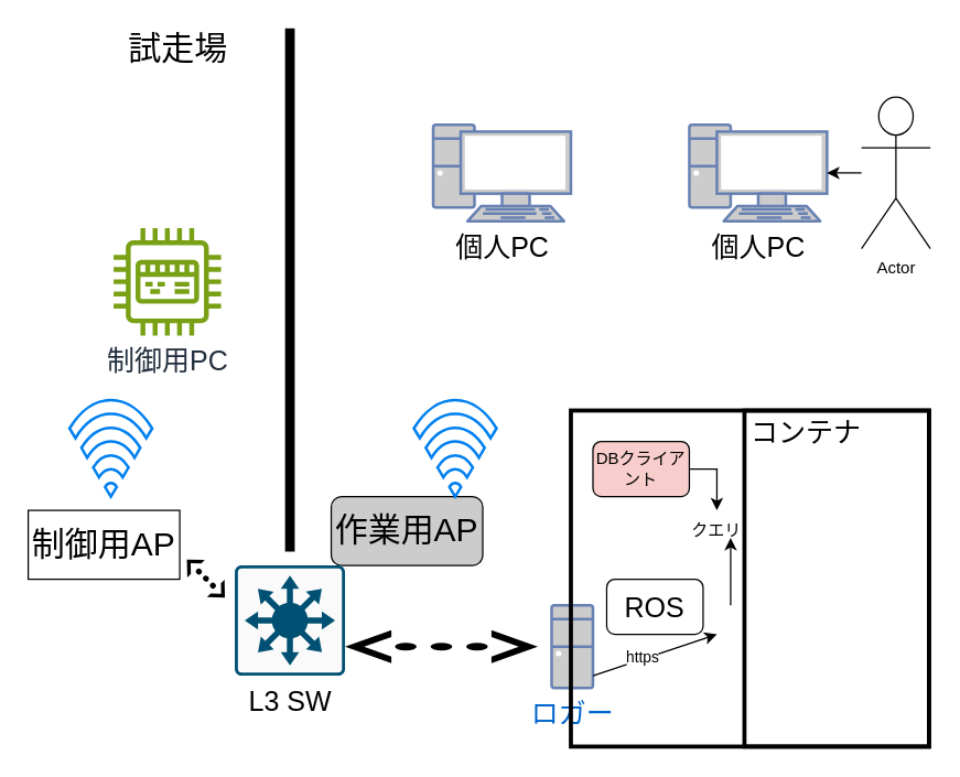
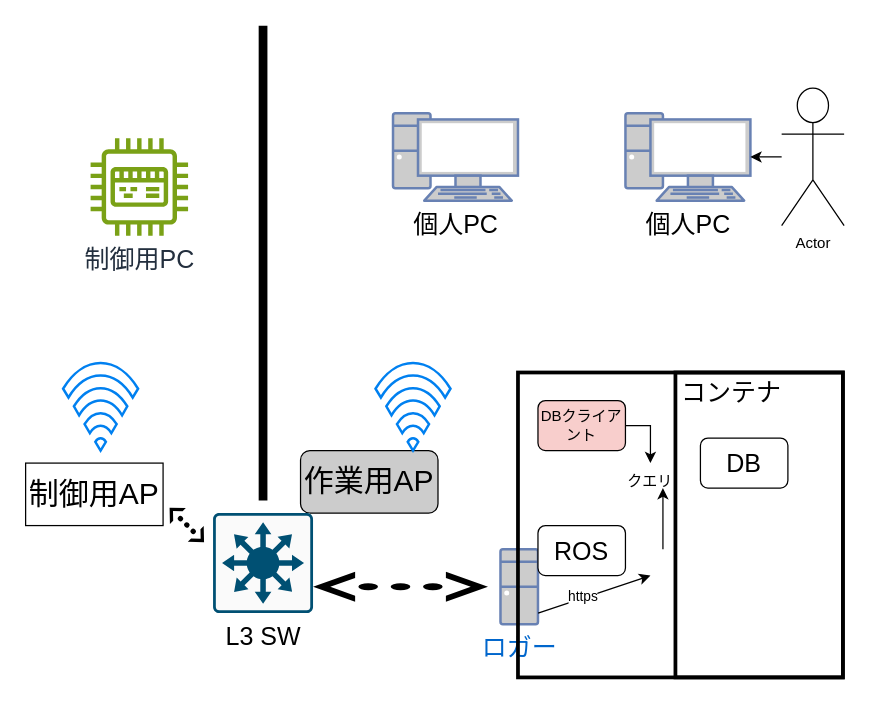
- <mxCell id="3" value="&lt;font style=&quot;font-size: 24px;&quot;&gt;試走場&lt;br&gt;&lt;/font&gt;" style="text;html=1;strokeColor=none;fillColor=none;align=center;verticalAlign=middle;whiteSpace=wrap;rounded=0;" vertex="1" parent="1"><mxGeometry x="79" y="20" width="100" height="30" as="geometry" /></mxCell>
- <mxCell id="12" value="&lt;font style=&quot;font-size: 20px;&quot;&gt;制御用PC&lt;/font&gt;" style="sketch=0;outlineConnect=0;fontColor=#232F3E;gradientColor=none;fillColor=#7AA116;strokeColor=none;dashed=0;verticalLabelPosition=bottom;verticalAlign=top;align=center;html=1;fontSize=12;fontStyle=0;aspect=fixed;pointerEvents=1;shape=mxgraph.aws4.iot_thing_industrial_pc;" vertex="1" parent="1"><mxGeometry x="82" y="165" width="78" height="78" as="geometry" /></mxCell>
+ <mxCell id="12" value="&lt;font style=&quot;font-size: 20px;&quot;&gt;制御用PC&lt;/font&gt;" style="sketch=0;outlineConnect=0;fontColor=#232F3E;gradientColor=none;fillColor=#7AA116;strokeColor=none;dashed=0;verticalLabelPosition=bottom;verticalAlign=top;align=center;html=1;fontSize=12;fontStyle=0;aspect=fixed;pointerEvents=1;shape=mxgraph.aws4.iot_thing_industrial_pc;" vertex="1" parent="1"><mxGeometry x="72" y="110" width="78" height="78" as="geometry" /></mxCell>
+ <mxCell id="23" value="&lt;font style=&quot;font-size: 20px;&quot;&gt;DB&lt;/font&gt;" style="rounded=1;whiteSpace=wrap;html=1;" vertex="1" parent="1"><mxGeometry x="560" y="350" width="70" height="40" as="geometry" /></mxCell>
- <mxCell id="18" value="&lt;font style=&quot;font-size: 20px;&quot;&gt;ROS&lt;/font&gt;" style="rounded=1;whiteSpace=wrap;html=1;" vertex="1" parent="1"><mxGeometry x="440" y="420" width="70" height="40" as="geometry" /></mxCell>
+ <mxCell id="18" value="&lt;font style=&quot;font-size: 20px;&quot;&gt;ROS&lt;/font&gt;" style="rounded=1;whiteSpace=wrap;html=1;" vertex="1" parent="1"><mxGeometry x="430" y="420" width="70" height="40" as="geometry" /></mxCell>
